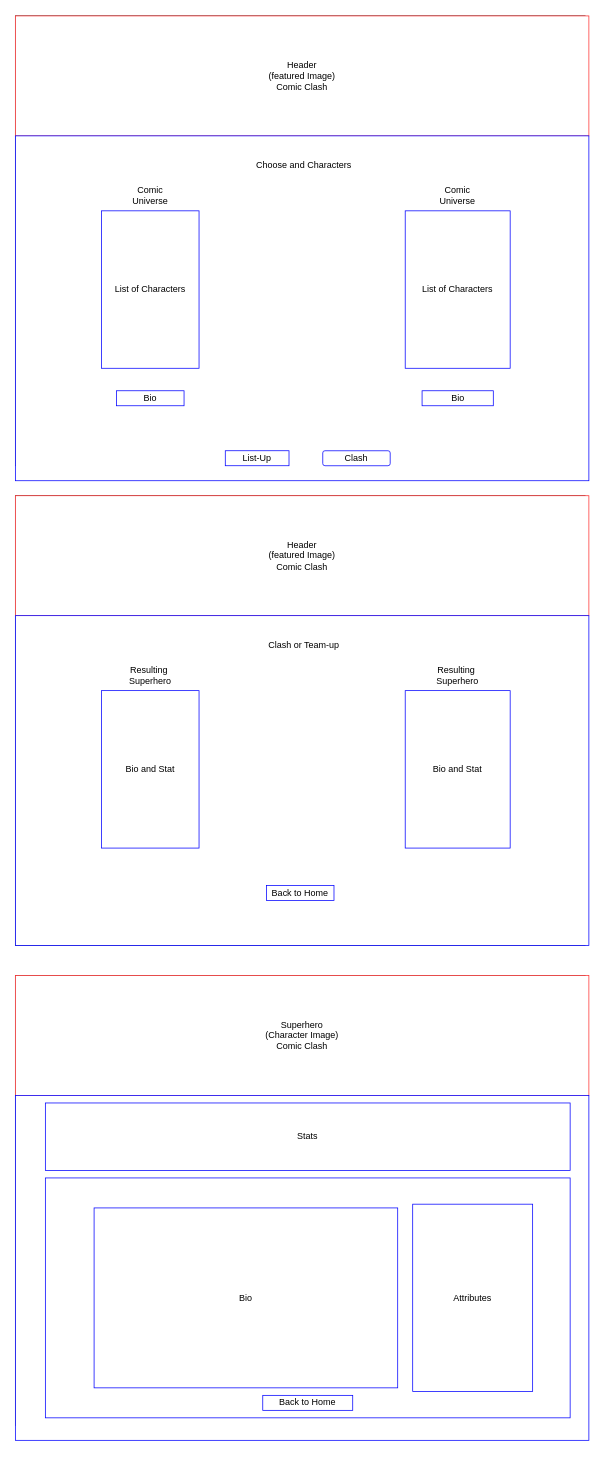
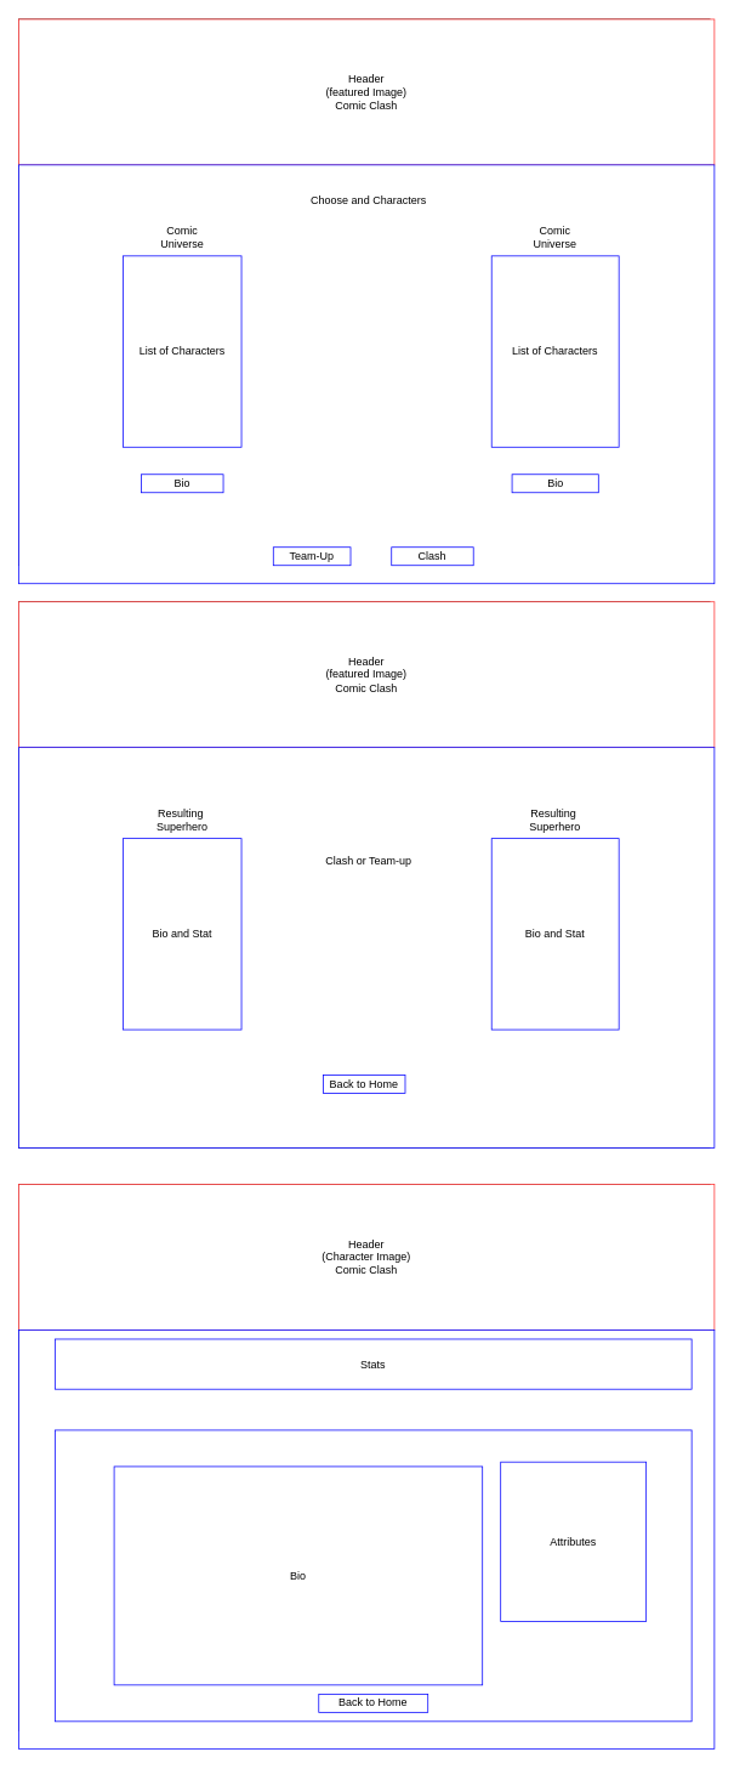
- <mxCell id="11" value="List-Up" style="rounded=0;whiteSpace=wrap;html=1;strokeColor=#0000FF;" vertex="1" parent="1"><mxGeometry x="300" y="600" width="85" height="20" as="geometry" /></mxCell>
+ <mxCell id="11" value="Team-Up" style="rounded=0;whiteSpace=wrap;html=1;strokeColor=#0000FF;" vertex="1" parent="1"><mxGeometry x="300" y="600" width="85" height="20" as="geometry" /></mxCell>
- <mxCell id="12" value="Clash" style="whiteSpace=wrap;html=1;strokeColor=#0000FF;rounded=1;" vertex="1" parent="1"><mxGeometry x="430" y="600" width="90" height="20" as="geometry" /></mxCell>
+ <mxCell id="12" value="Clash" style="rounded=0;whiteSpace=wrap;html=1;strokeColor=#0000FF;" vertex="1" parent="1"><mxGeometry x="430" y="600" width="90" height="20" as="geometry" /></mxCell>
- <mxCell id="16" value="Clash or Team-up" style="text;html=1;strokeColor=none;fillColor=none;align=center;verticalAlign=middle;whiteSpace=wrap;rounded=0;" vertex="1" parent="1"><mxGeometry x="330" y="850" width="150" height="20" as="geometry" /></mxCell>
+ <mxCell id="16" value="Clash or Team-up" style="text;html=1;strokeColor=none;fillColor=none;align=center;verticalAlign=middle;whiteSpace=wrap;rounded=0;" vertex="1" parent="1"><mxGeometry x="330" y="935" width="150" height="20" as="geometry" /></mxCell>
- <mxCell id="26" value="Superhero&lt;br&gt;(Character Image)&lt;br&gt;Comic Clash" style="rounded=0;whiteSpace=wrap;html=1;strokeColor=#FF3333;" vertex="1" parent="1"><mxGeometry x="20" y="1300" width="765" height="160" as="geometry" /></mxCell>
+ <mxCell id="26" value="Header&lt;br&gt;(Character Image)&lt;br&gt;Comic Clash" style="rounded=0;whiteSpace=wrap;html=1;strokeColor=#FF3333;" vertex="1" parent="1"><mxGeometry x="20" y="1300" width="765" height="160" as="geometry" /></mxCell>
- <mxCell id="30" value="Stats" style="rounded=0;whiteSpace=wrap;html=1;strokeColor=#0000FF;" vertex="1" parent="1"><mxGeometry x="60" y="1470" width="700" height="90" as="geometry" /></mxCell>
+ <mxCell id="30" value="Stats" style="rounded=0;whiteSpace=wrap;html=1;strokeColor=#0000FF;" vertex="1" parent="1"><mxGeometry x="60" y="1470" width="700" height="55" as="geometry" /></mxCell>
- <mxCell id="31" value="Attributes" style="rounded=0;whiteSpace=wrap;html=1;strokeColor=#0000FF;" vertex="1" parent="1"><mxGeometry x="550" y="1605" width="160" height="250" as="geometry" /></mxCell>
+ <mxCell id="31" value="Attributes" style="rounded=0;whiteSpace=wrap;html=1;strokeColor=#0000FF;" vertex="1" parent="1"><mxGeometry x="550" y="1605" width="160" height="175" as="geometry" /></mxCell>
